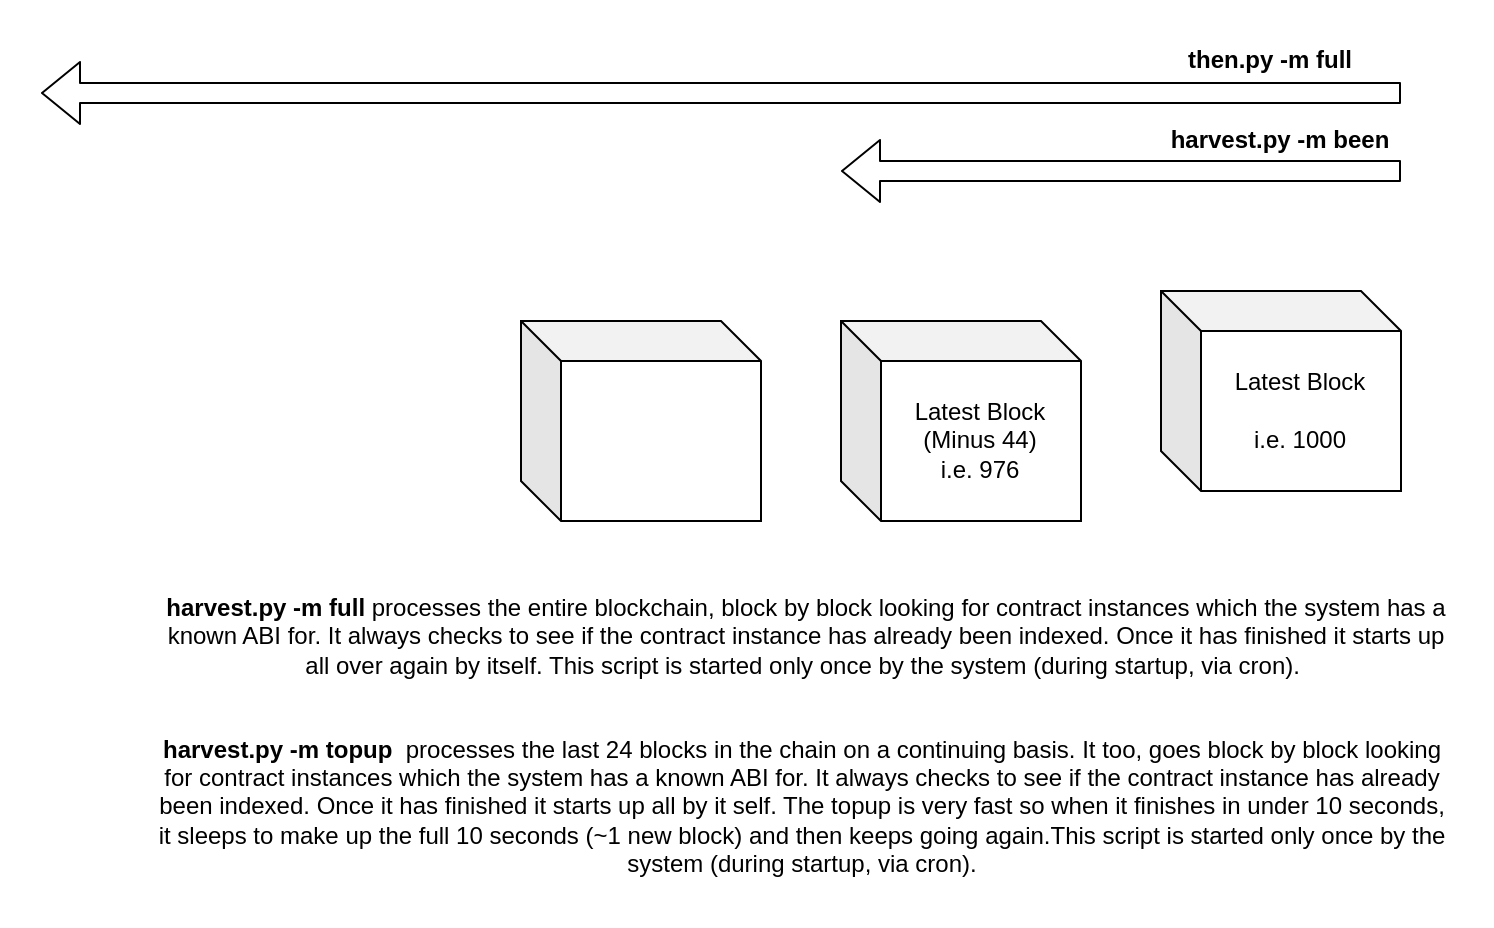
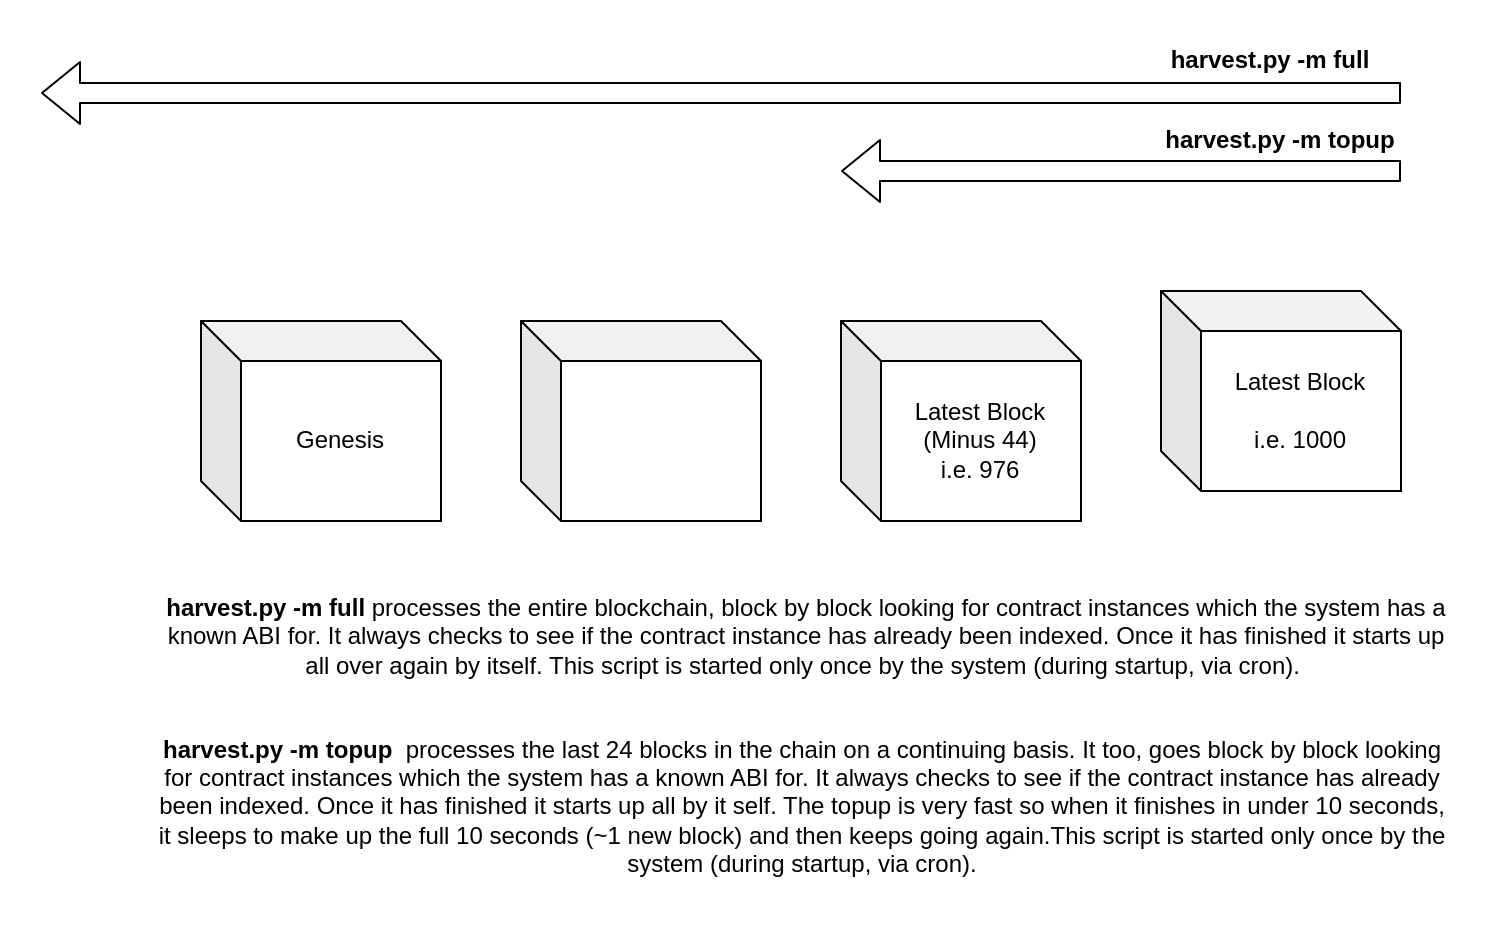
- <mxCell id="8" value="&lt;span&gt;&lt;b&gt;then.py -m full&lt;/b&gt;&lt;/span&gt;" style="text;html=1;strokeColor=none;fillColor=none;align=center;verticalAlign=middle;whiteSpace=wrap;rounded=0;" vertex="1" parent="1"><mxGeometry x="570" y="20" width="130" height="20" as="geometry" /></mxCell>
+ <mxCell id="8" value="&lt;span&gt;&lt;b&gt;harvest.py -m full&lt;/b&gt;&lt;/span&gt;" style="text;html=1;strokeColor=none;fillColor=none;align=center;verticalAlign=middle;whiteSpace=wrap;rounded=0;" vertex="1" parent="1"><mxGeometry x="570" y="20" width="130" height="20" as="geometry" /></mxCell>
- <mxCell id="9" value="&lt;b&gt;harvest.py -m been&lt;/b&gt;" style="text;html=1;strokeColor=none;fillColor=none;align=center;verticalAlign=middle;whiteSpace=wrap;rounded=0;" vertex="1" parent="1"><mxGeometry x="580" y="60" width="120" height="20" as="geometry" /></mxCell>
+ <mxCell id="9" value="&lt;b&gt;harvest.py -m topup&lt;/b&gt;" style="text;html=1;strokeColor=none;fillColor=none;align=center;verticalAlign=middle;whiteSpace=wrap;rounded=0;" vertex="1" parent="1"><mxGeometry x="580" y="60" width="120" height="20" as="geometry" /></mxCell>
+ <mxCell id="4" value="Genesis" style="shape=cube;whiteSpace=wrap;html=1;boundedLbl=1;backgroundOutline=1;darkOpacity=0.05;darkOpacity2=0.1;" vertex="1" parent="1"><mxGeometry x="100" y="160" width="120" height="100" as="geometry" /></mxCell>
